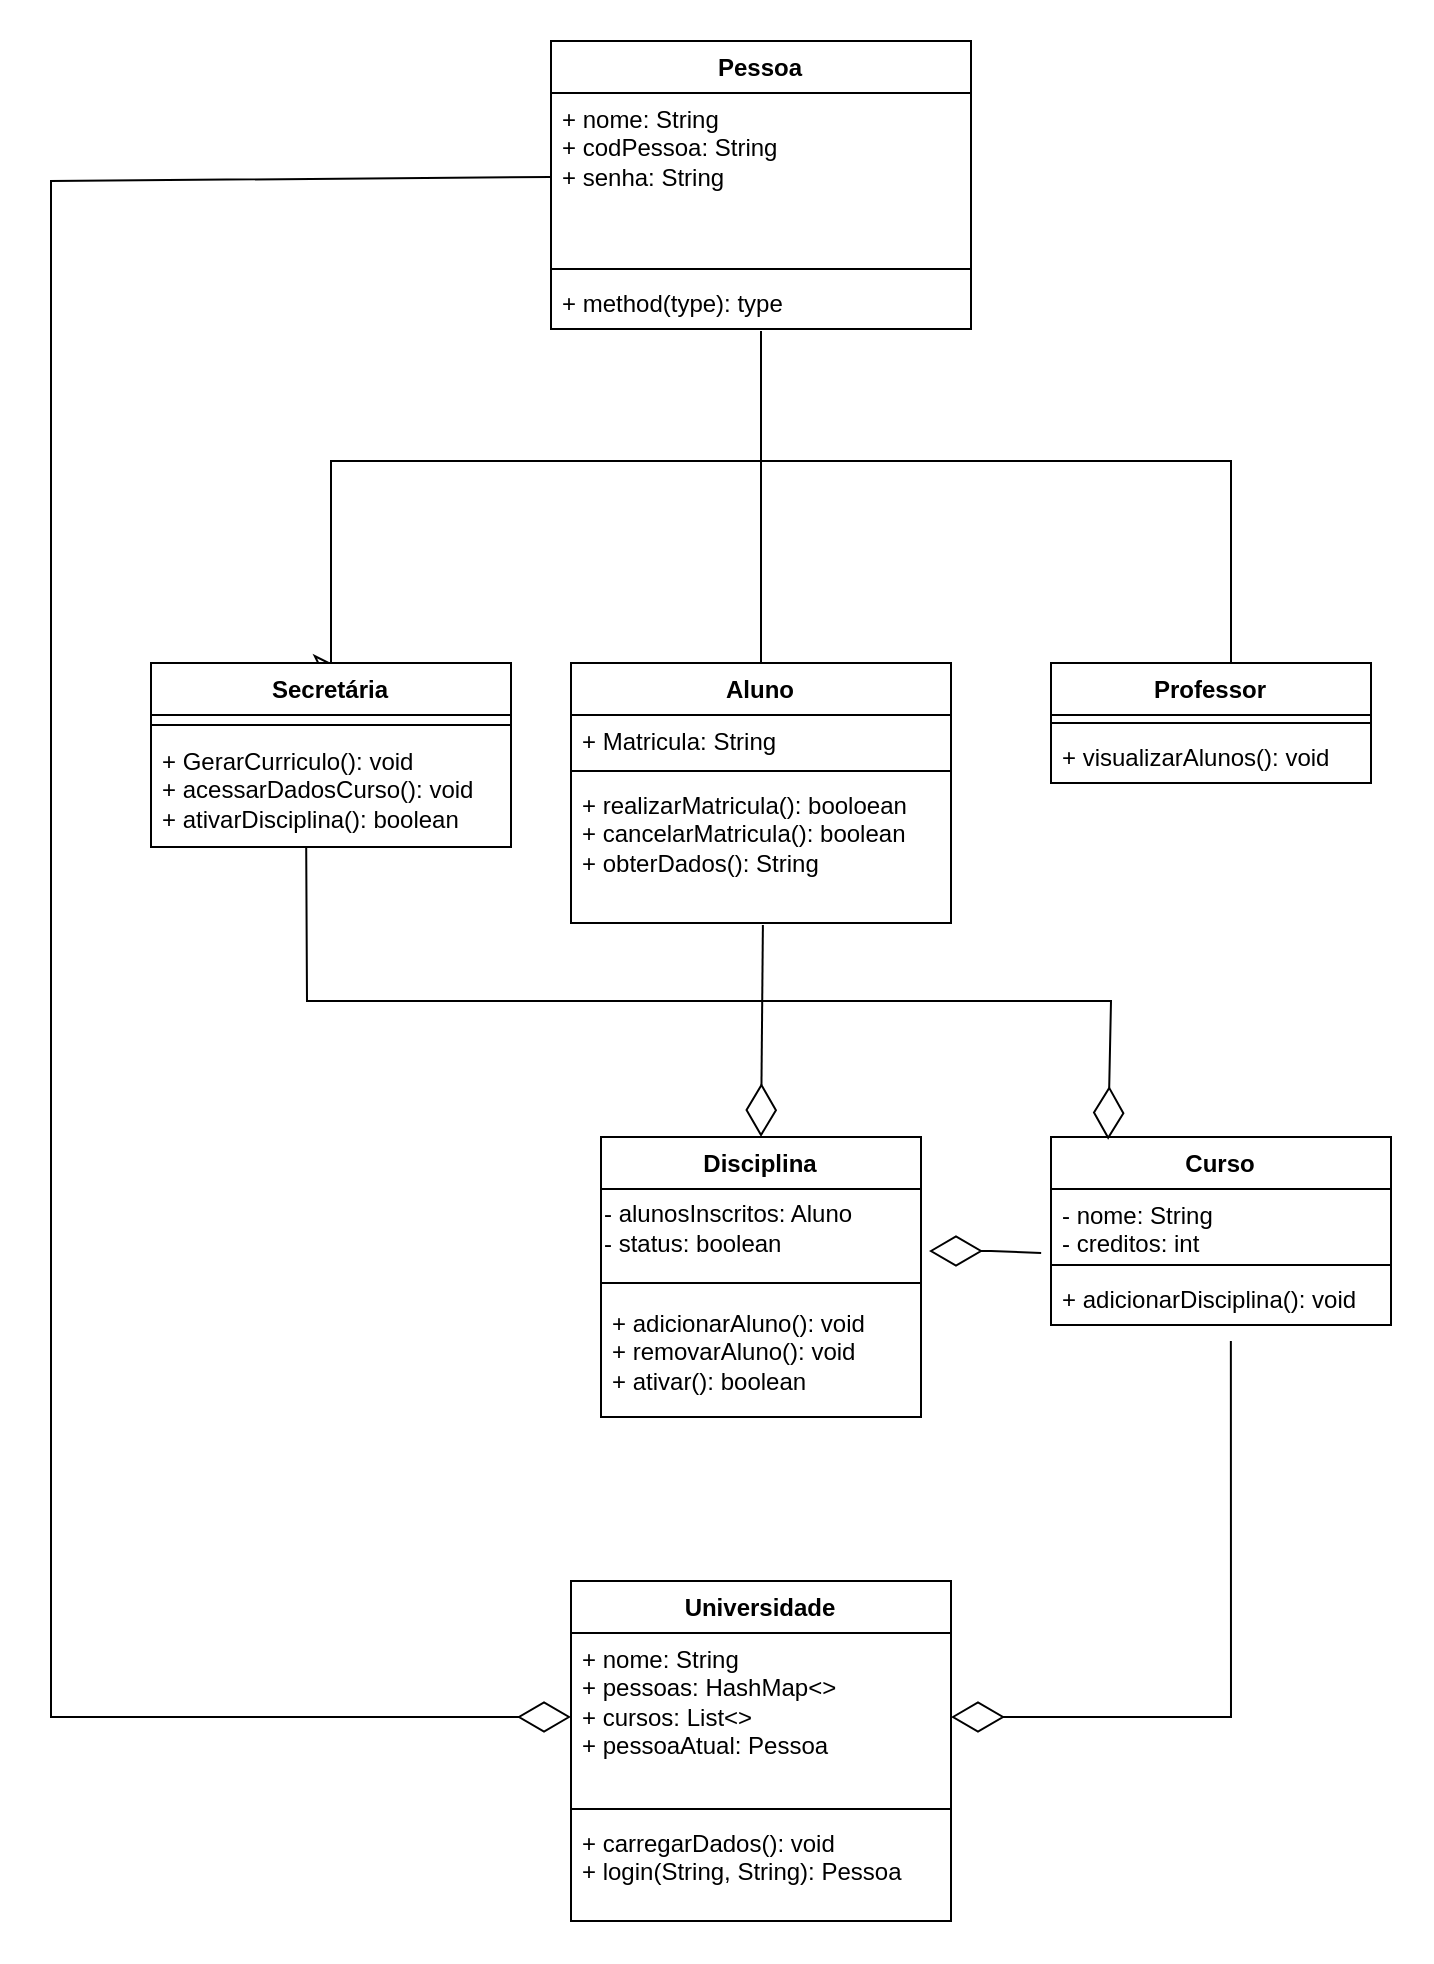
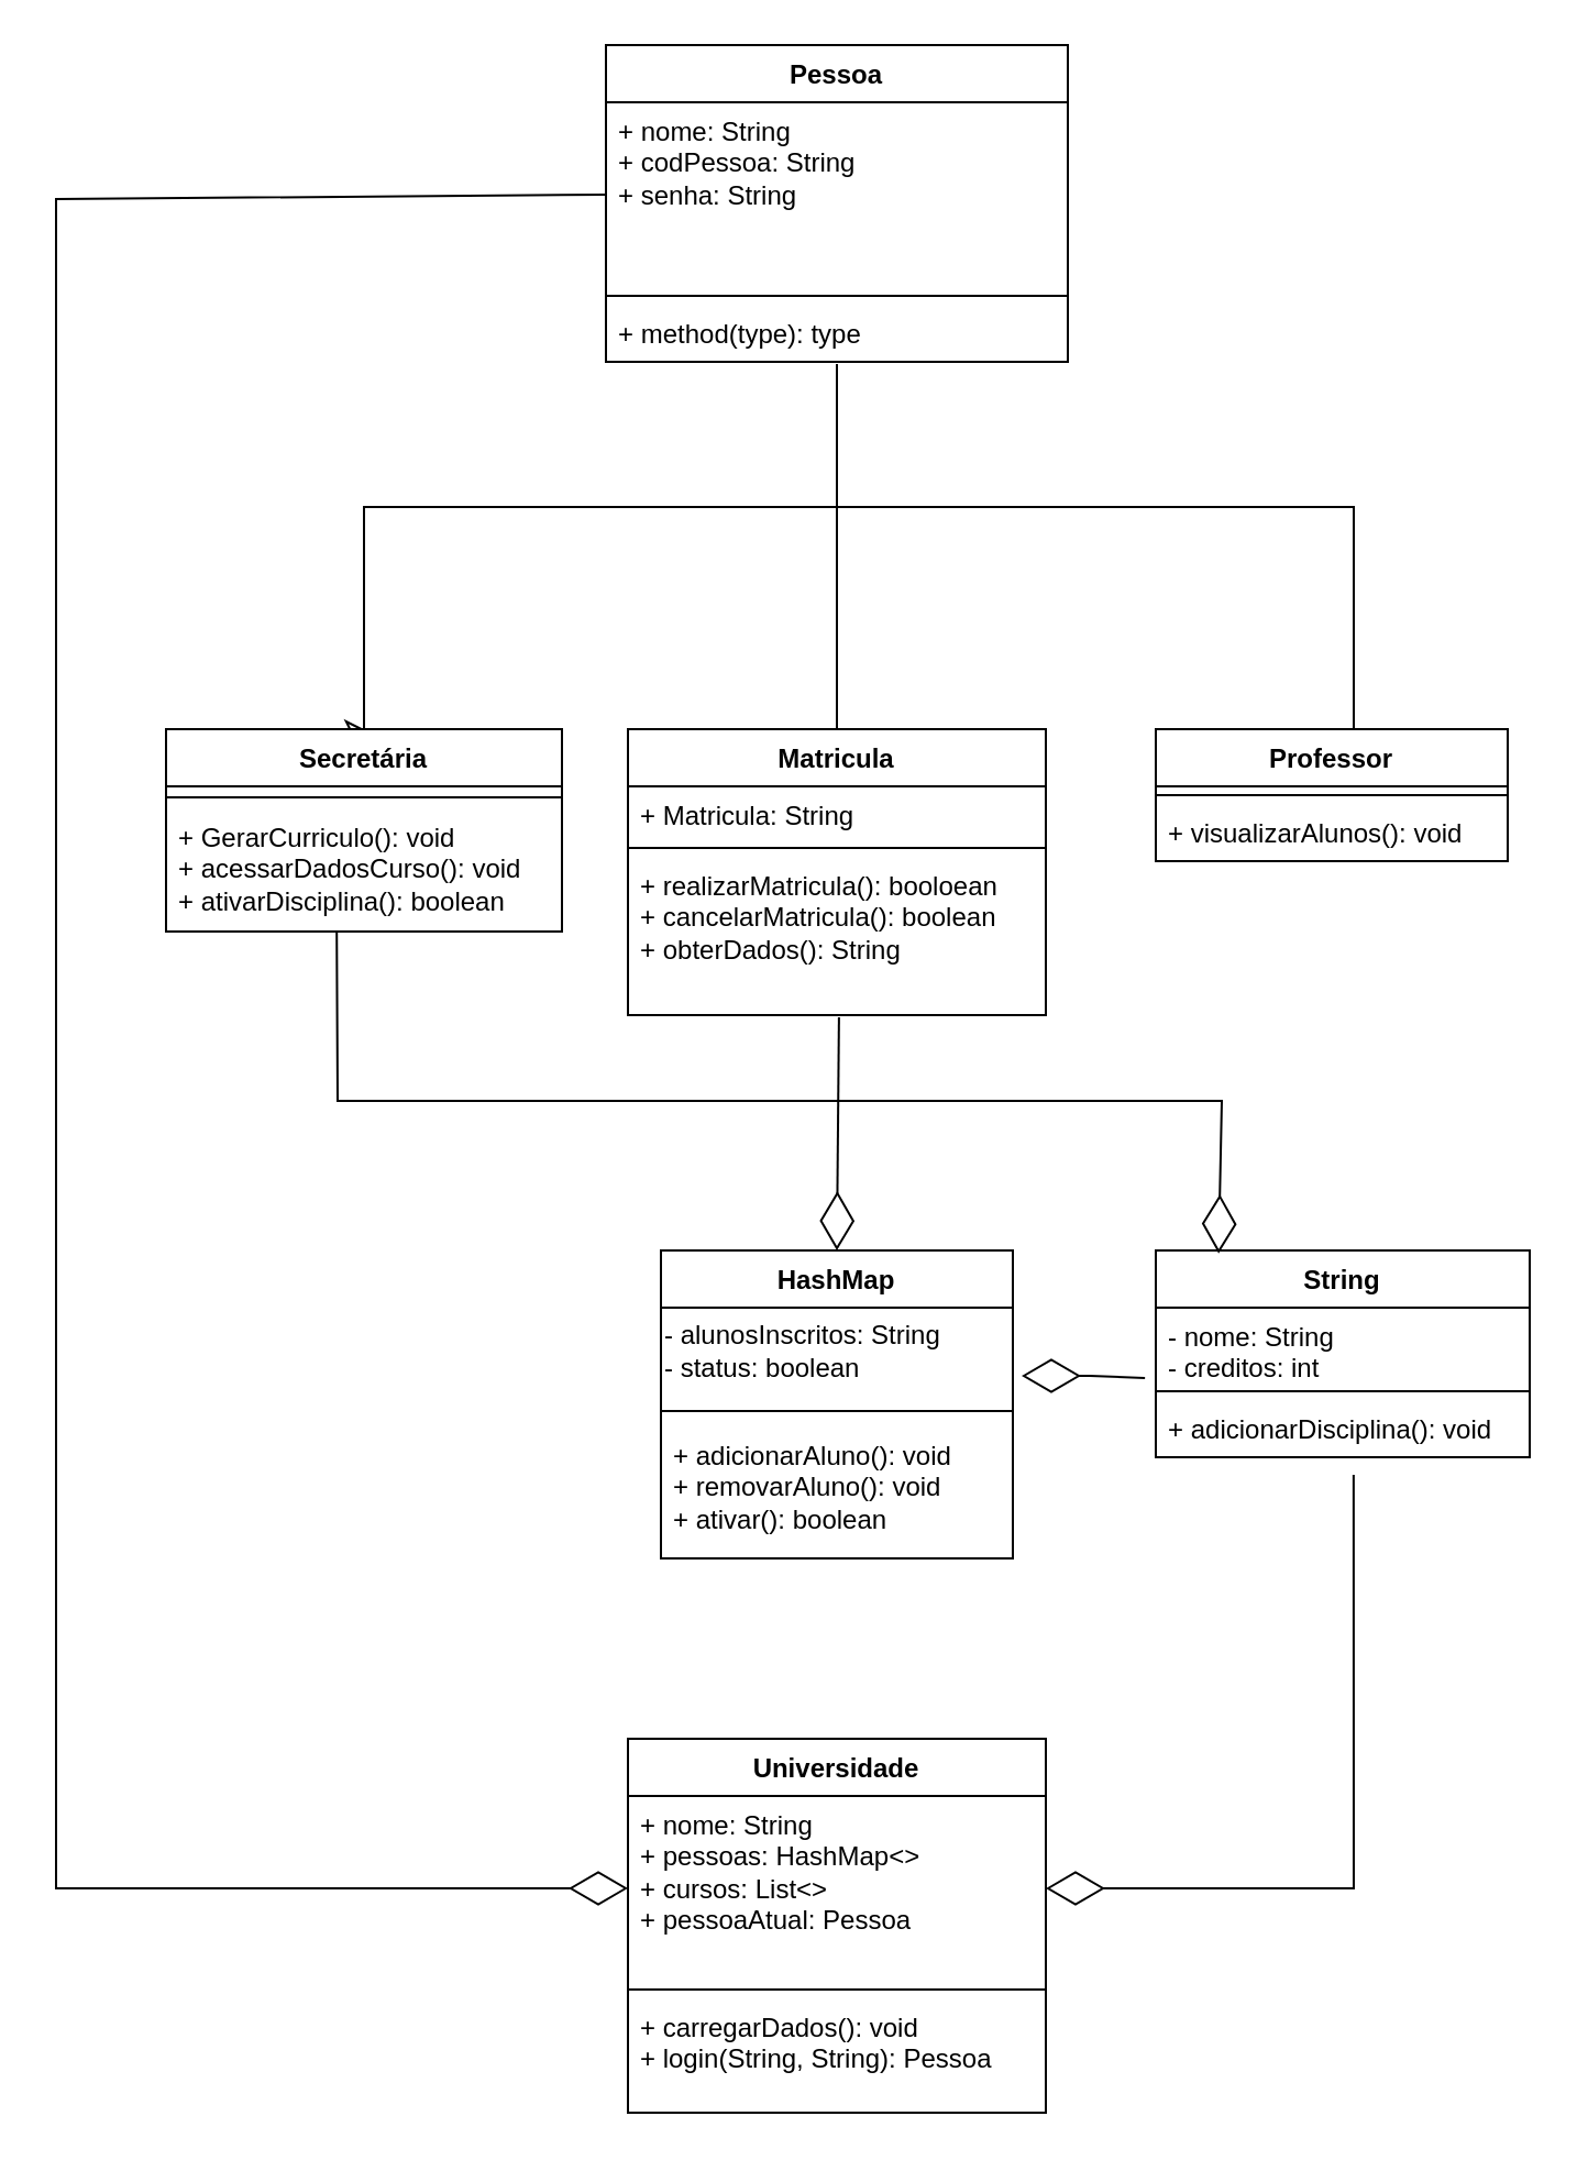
- <mxCell id="11" value="Aluno" style="swimlane;fontStyle=1;align=center;verticalAlign=top;childLayout=stackLayout;horizontal=1;startSize=26;horizontalStack=0;resizeParent=1;resizeParentMax=0;resizeLast=0;collapsible=1;marginBottom=0;whiteSpace=wrap;html=1;" parent="1" vertex="1"><mxGeometry x="280" y="331" width="190" height="130" as="geometry" /></mxCell>
+ <mxCell id="11" value="Matricula" style="swimlane;fontStyle=1;align=center;verticalAlign=top;childLayout=stackLayout;horizontal=1;startSize=26;horizontalStack=0;resizeParent=1;resizeParentMax=0;resizeLast=0;collapsible=1;marginBottom=0;whiteSpace=wrap;html=1;" parent="1" vertex="1"><mxGeometry x="280" y="331" width="190" height="130" as="geometry" /></mxCell>
- <mxCell id="6" value="Disciplina" style="swimlane;fontStyle=1;align=center;verticalAlign=top;childLayout=stackLayout;horizontal=1;startSize=26;horizontalStack=0;resizeParent=1;resizeParentMax=0;resizeLast=0;collapsible=1;marginBottom=0;whiteSpace=wrap;html=1;" parent="1" vertex="1"><mxGeometry x="295" y="568" width="160" height="140" as="geometry" /></mxCell>
+ <mxCell id="6" value="HashMap" style="swimlane;fontStyle=1;align=center;verticalAlign=top;childLayout=stackLayout;horizontal=1;startSize=26;horizontalStack=0;resizeParent=1;resizeParentMax=0;resizeLast=0;collapsible=1;marginBottom=0;whiteSpace=wrap;html=1;" parent="1" vertex="1"><mxGeometry x="295" y="568" width="160" height="140" as="geometry" /></mxCell>
- <mxCell id="2" value="Curso" style="swimlane;fontStyle=1;align=center;verticalAlign=top;childLayout=stackLayout;horizontal=1;startSize=26;horizontalStack=0;resizeParent=1;resizeParentMax=0;resizeLast=0;collapsible=1;marginBottom=0;whiteSpace=wrap;html=1;" parent="1" vertex="1"><mxGeometry x="520" y="568" width="170" height="94" as="geometry" /></mxCell>
+ <mxCell id="2" value="String" style="swimlane;fontStyle=1;align=center;verticalAlign=top;childLayout=stackLayout;horizontal=1;startSize=26;horizontalStack=0;resizeParent=1;resizeParentMax=0;resizeLast=0;collapsible=1;marginBottom=0;whiteSpace=wrap;html=1;" parent="1" vertex="1"><mxGeometry x="520" y="568" width="170" height="94" as="geometry" /></mxCell>
- <mxCell id="7" value="- alunosInscritos: Aluno&lt;br&gt;- status: boolean" style="text;html=1;align=left;verticalAlign=middle;resizable=0;points=[];autosize=1;strokeColor=none;fillColor=none;" parent="6" vertex="1"><mxGeometry y="26" width="160" height="40" as="geometry" /></mxCell>
+ <mxCell id="7" value="- alunosInscritos: String&lt;br&gt;- status: boolean" style="text;html=1;align=left;verticalAlign=middle;resizable=0;points=[];autosize=1;strokeColor=none;fillColor=none;" parent="6" vertex="1"><mxGeometry y="26" width="160" height="40" as="geometry" /></mxCell>
